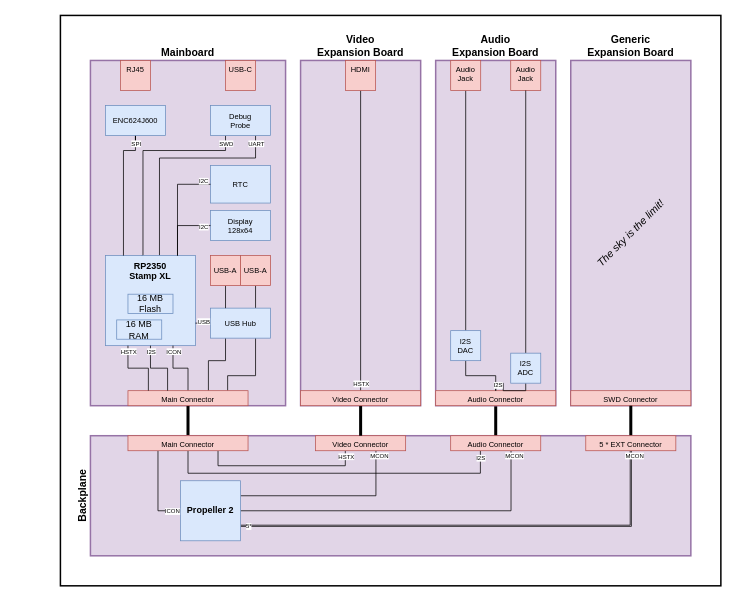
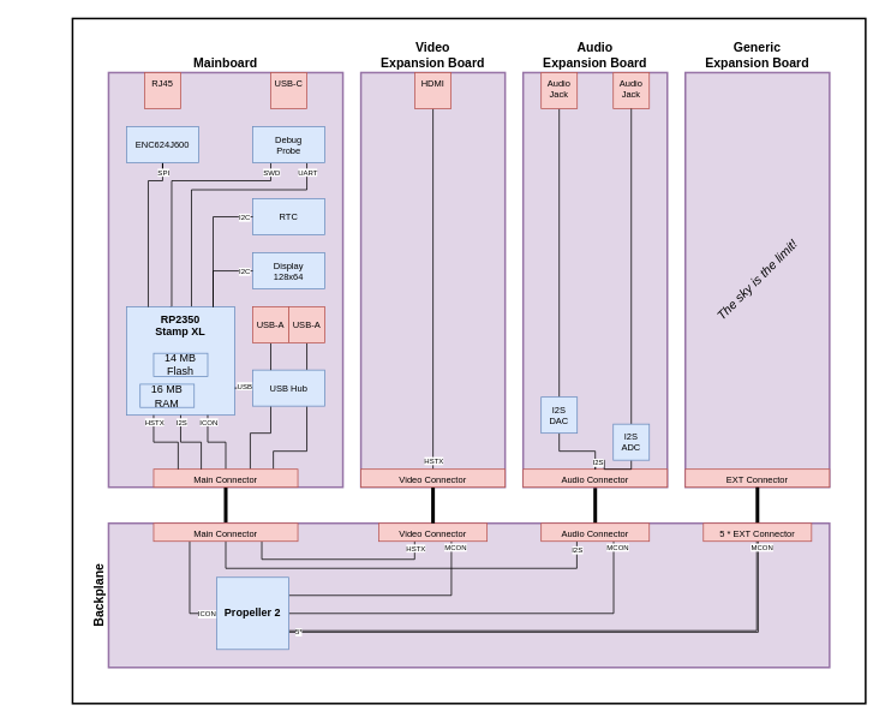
- <mxCell id="17" value="RTC" style="rounded=0;whiteSpace=wrap;html=1;fillColor=#dae8fc;strokeColor=#6c8ebf;fontSize=10;" vertex="1" parent="1"><mxGeometry x="280" y="220" width="80" height="50" as="geometry" /></mxCell>
+ <mxCell id="17" value="RTC" style="rounded=0;whiteSpace=wrap;html=1;fillColor=#dae8fc;strokeColor=#6c8ebf;fontSize=10;" vertex="1" parent="1"><mxGeometry x="280" y="220" width="80" height="40" as="geometry" /></mxCell>
- <mxCell id="15" value="16 MB&lt;br&gt;Flash" style="rounded=0;whiteSpace=wrap;html=1;fillColor=#dae8fc;strokeColor=#6c8ebf;" vertex="1" parent="13"><mxGeometry x="30" y="51.429" width="60" height="25.714" as="geometry" /></mxCell>
+ <mxCell id="15" value="14 MB&lt;br&gt;Flash" style="rounded=0;whiteSpace=wrap;html=1;fillColor=#dae8fc;strokeColor=#6c8ebf;" vertex="1" parent="13"><mxGeometry x="30" y="51.429" width="60" height="25.714" as="geometry" /></mxCell>
- <mxCell id="66" value="SWD Connector" style="rounded=0;whiteSpace=wrap;html=1;fillColor=#f8cecc;strokeColor=#b85450;fontSize=10;align=center;verticalAlign=bottom;points=[[0,0,0,0,0],[0,0.25,0,0,0],[0,0.5,0,0,0],[0,0.75,0,0,0],[0,1,0,0,0],[0.17,0,0,0,0],[0.25,1,0,0,0],[0.33,0,0,0,0],[0.5,0,0,0,0],[0.5,1,0,0,0],[0.67,0,0,0,0],[0.75,1,0,0,0],[0.83,0,0,0,0],[1,0,0,0,0],[1,0.25,0,0,0],[1,0.5,0,0,0],[1,0.75,0,0,0],[1,1,0,0,0]];" vertex="1" parent="1"><mxGeometry x="760" y="520" width="160" height="20" as="geometry" /></mxCell>
+ <mxCell id="66" value="EXT Connector" style="rounded=0;whiteSpace=wrap;html=1;fillColor=#f8cecc;strokeColor=#b85450;fontSize=10;align=center;verticalAlign=bottom;points=[[0,0,0,0,0],[0,0.25,0,0,0],[0,0.5,0,0,0],[0,0.75,0,0,0],[0,1,0,0,0],[0.17,0,0,0,0],[0.25,1,0,0,0],[0.33,0,0,0,0],[0.5,0,0,0,0],[0.5,1,0,0,0],[0.67,0,0,0,0],[0.75,1,0,0,0],[0.83,0,0,0,0],[1,0,0,0,0],[1,0.25,0,0,0],[1,0.5,0,0,0],[1,0.75,0,0,0],[1,1,0,0,0]];" vertex="1" parent="1"><mxGeometry x="760" y="520" width="160" height="20" as="geometry" /></mxCell>
